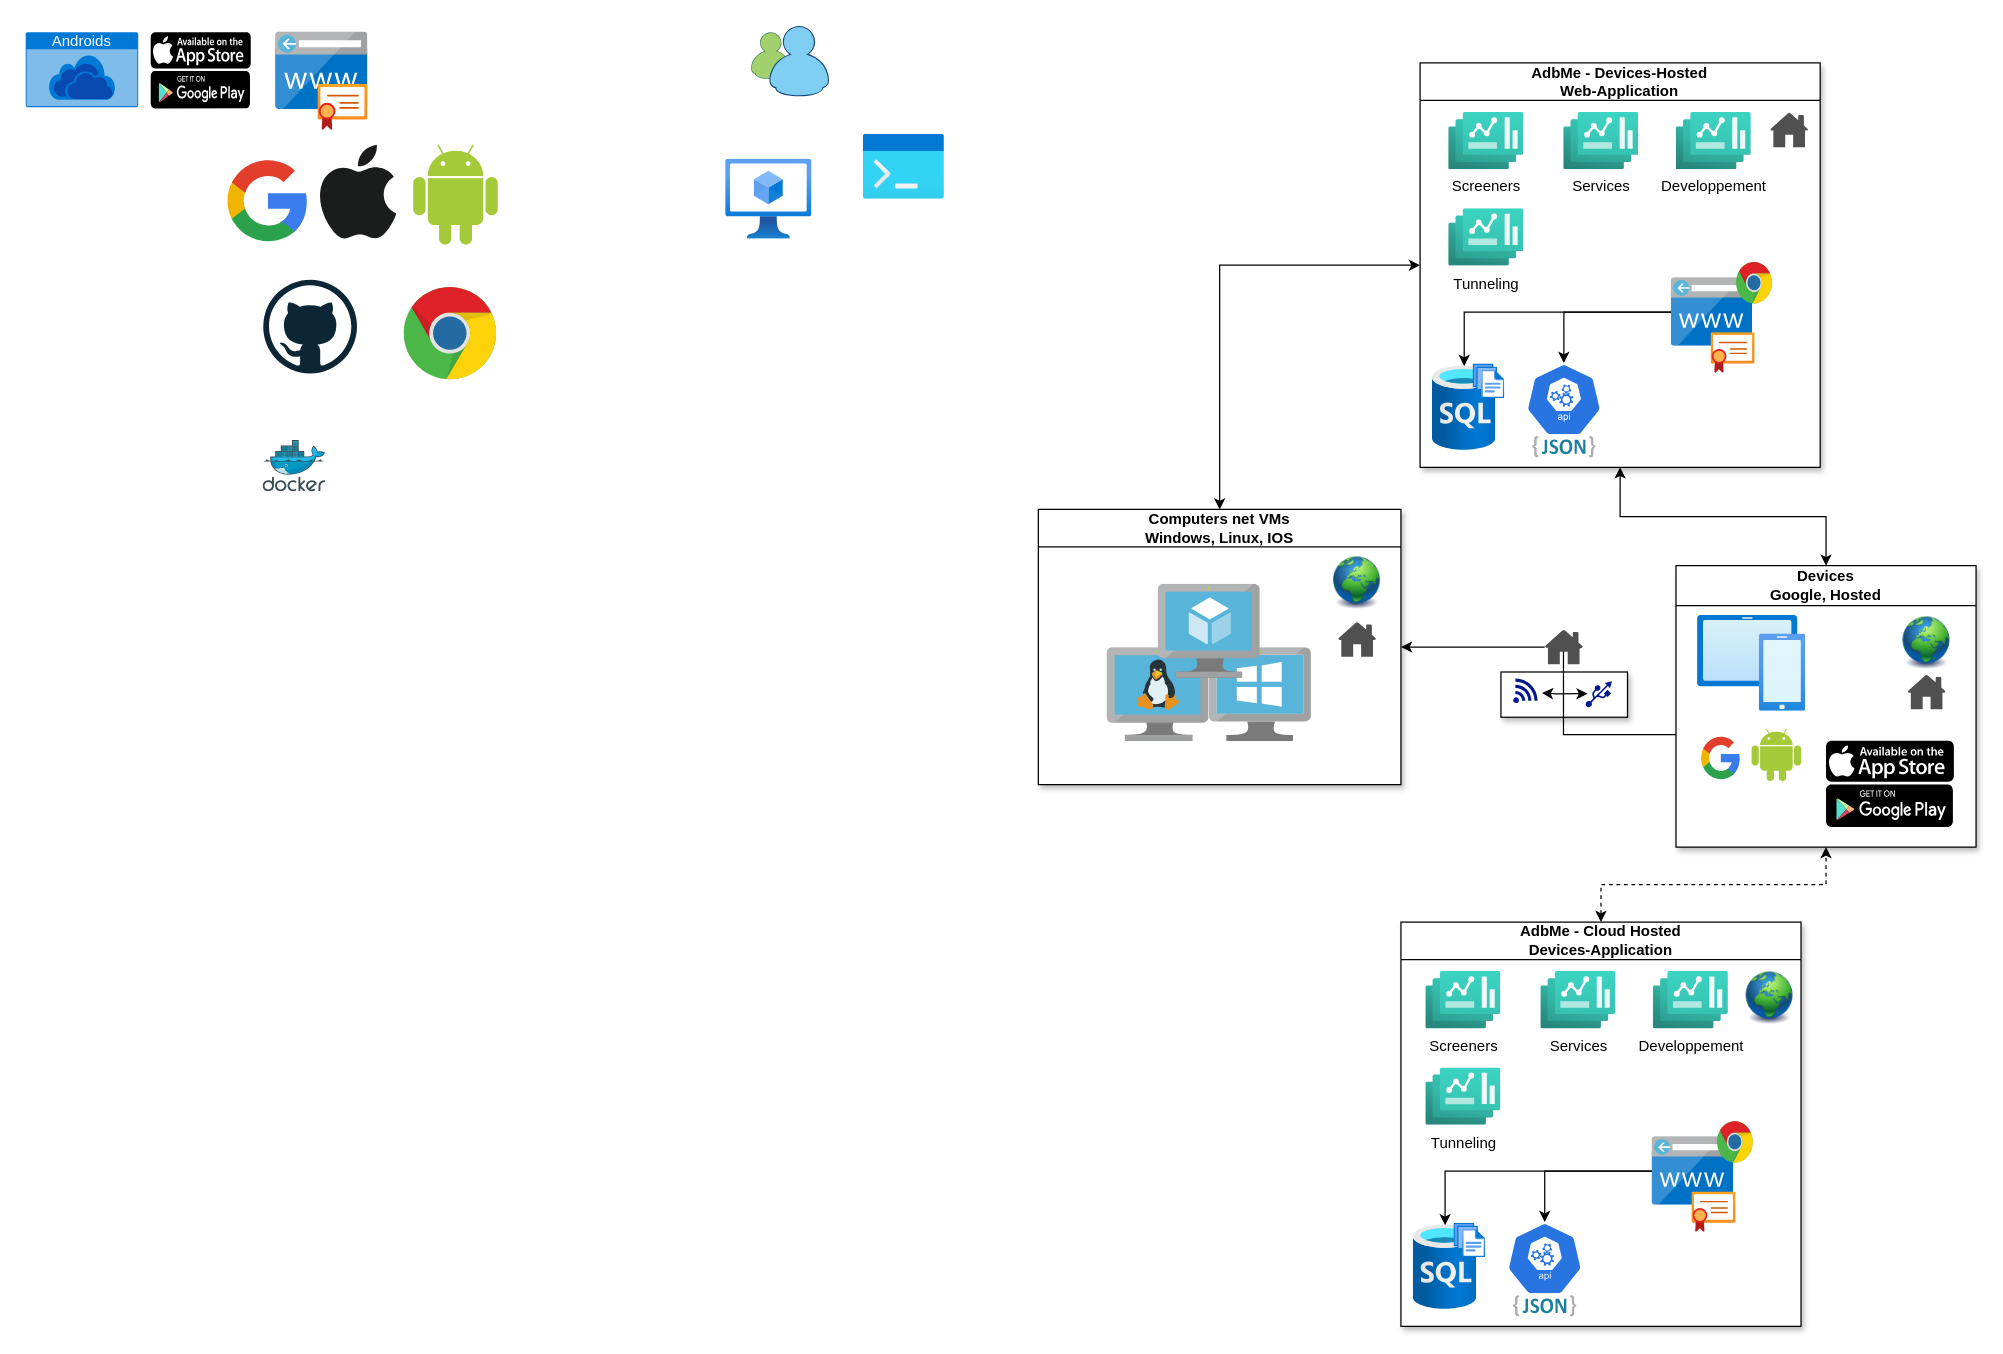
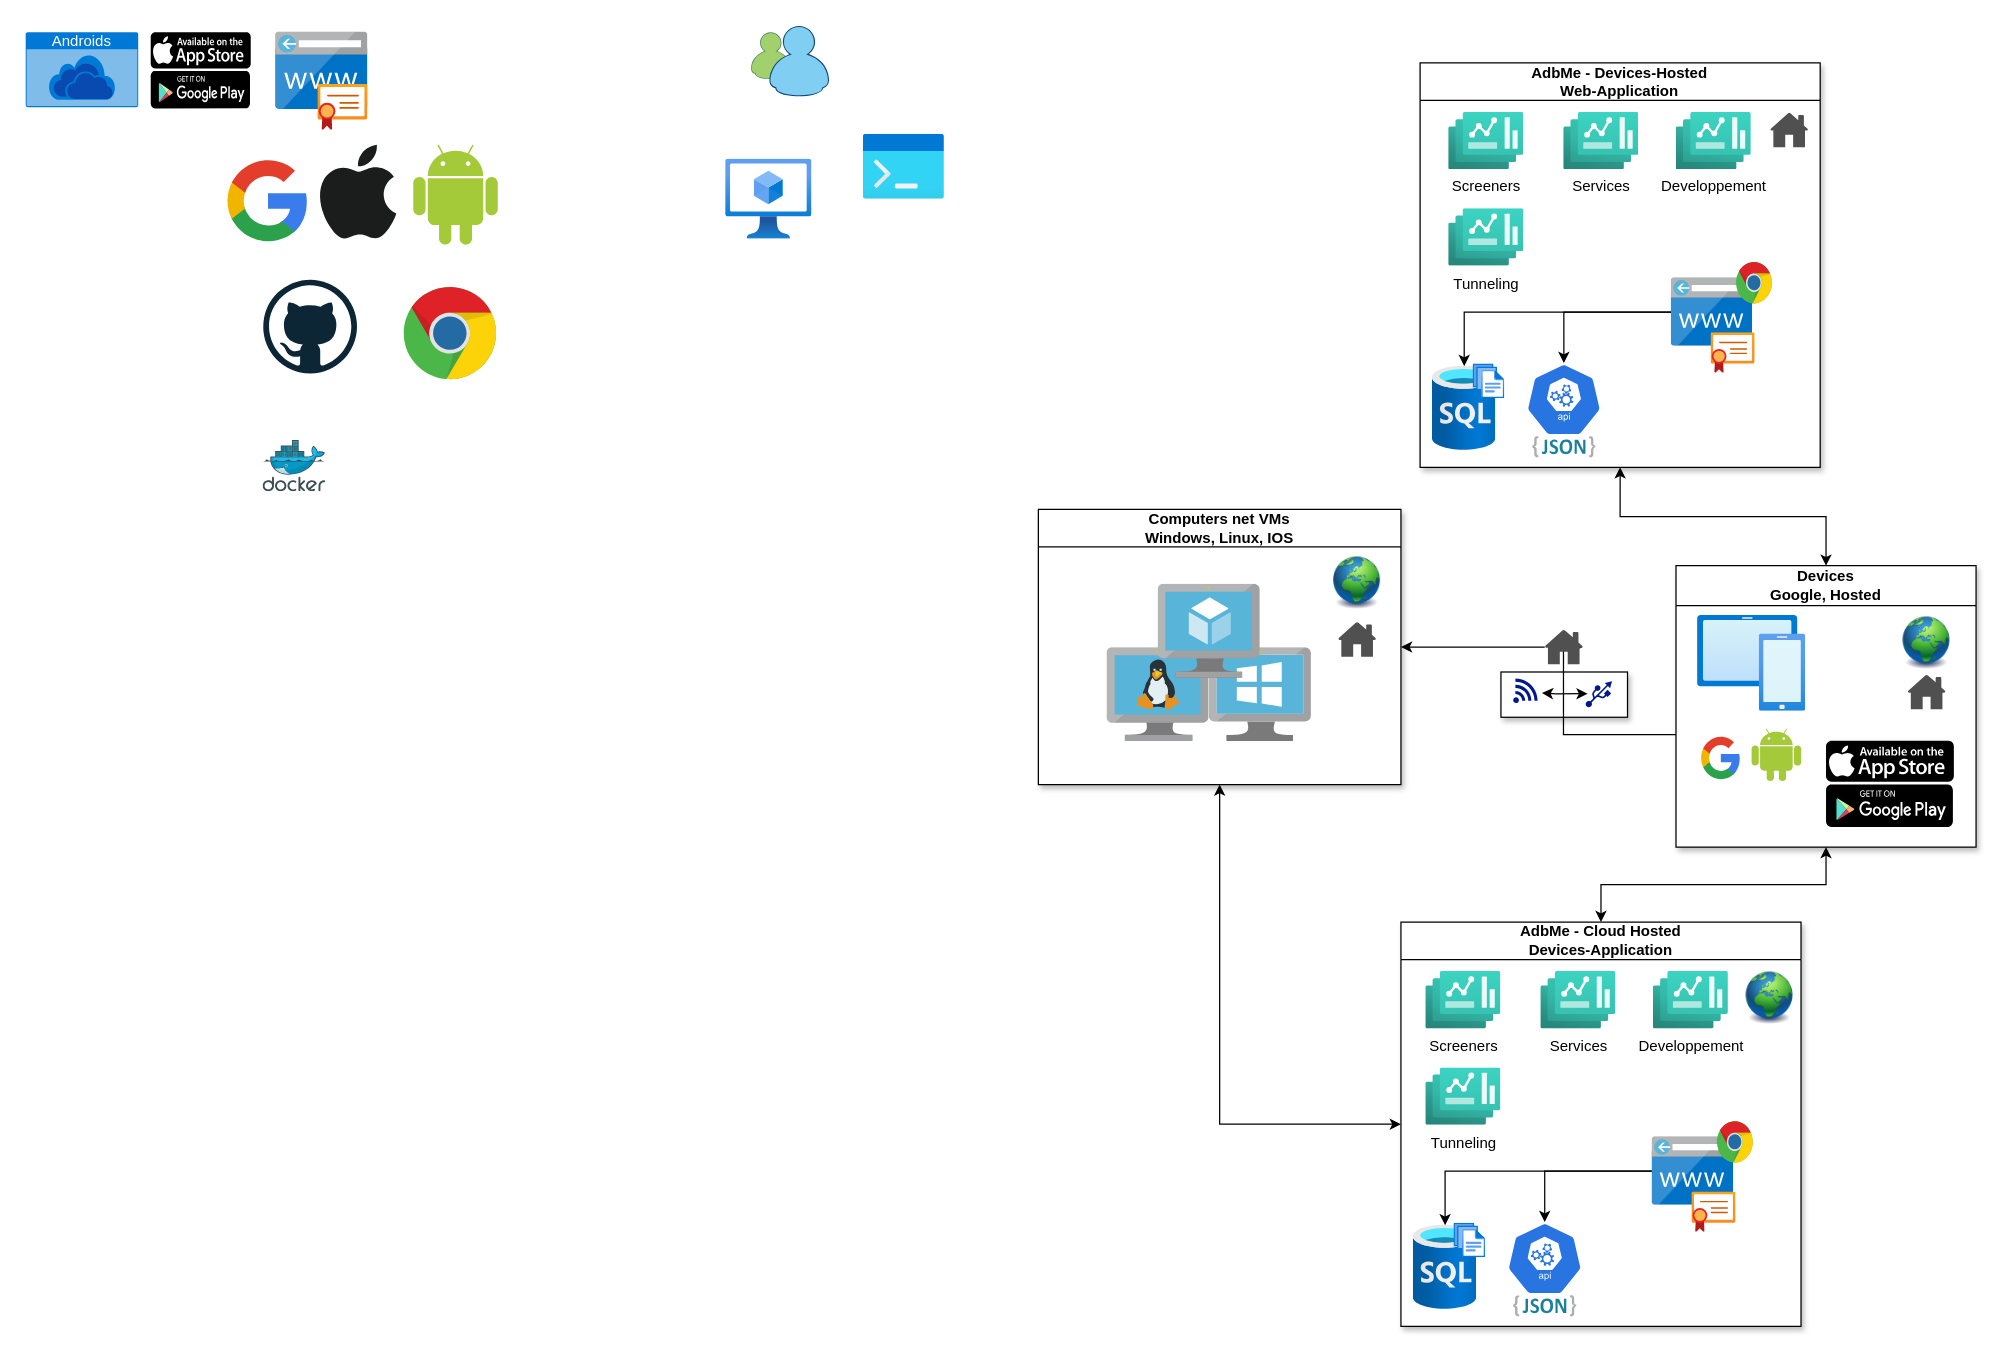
- <mxCell id="81" style="edgeStyle=orthogonalEdgeStyle;rounded=0;orthogonalLoop=1;jettySize=auto;html=1;startArrow=classic;startFill=1;" edge="1" parent="1" source="22" target="41"><mxGeometry relative="1" as="geometry" /></mxCell>
- <mxCell id="80" style="edgeStyle=orthogonalEdgeStyle;rounded=0;orthogonalLoop=1;jettySize=auto;html=1;startArrow=classic;startFill=1;dashed=1;" edge="1" parent="1" source="49" target="69"><mxGeometry relative="1" as="geometry" /></mxCell>
+ <mxCell id="80" style="edgeStyle=orthogonalEdgeStyle;rounded=0;orthogonalLoop=1;jettySize=auto;html=1;startArrow=classic;startFill=1;" edge="1" parent="1" source="49" target="69"><mxGeometry relative="1" as="geometry" /></mxCell>
+ <mxCell id="40" style="edgeStyle=orthogonalEdgeStyle;rounded=0;orthogonalLoop=1;jettySize=auto;html=1;exitX=0.5;exitY=1;exitDx=0;exitDy=0;entryX=0;entryY=0.5;entryDx=0;entryDy=0;startArrow=classic;startFill=1;" edge="1" parent="1" source="41" target="49"><mxGeometry relative="1" as="geometry" /></mxCell>
